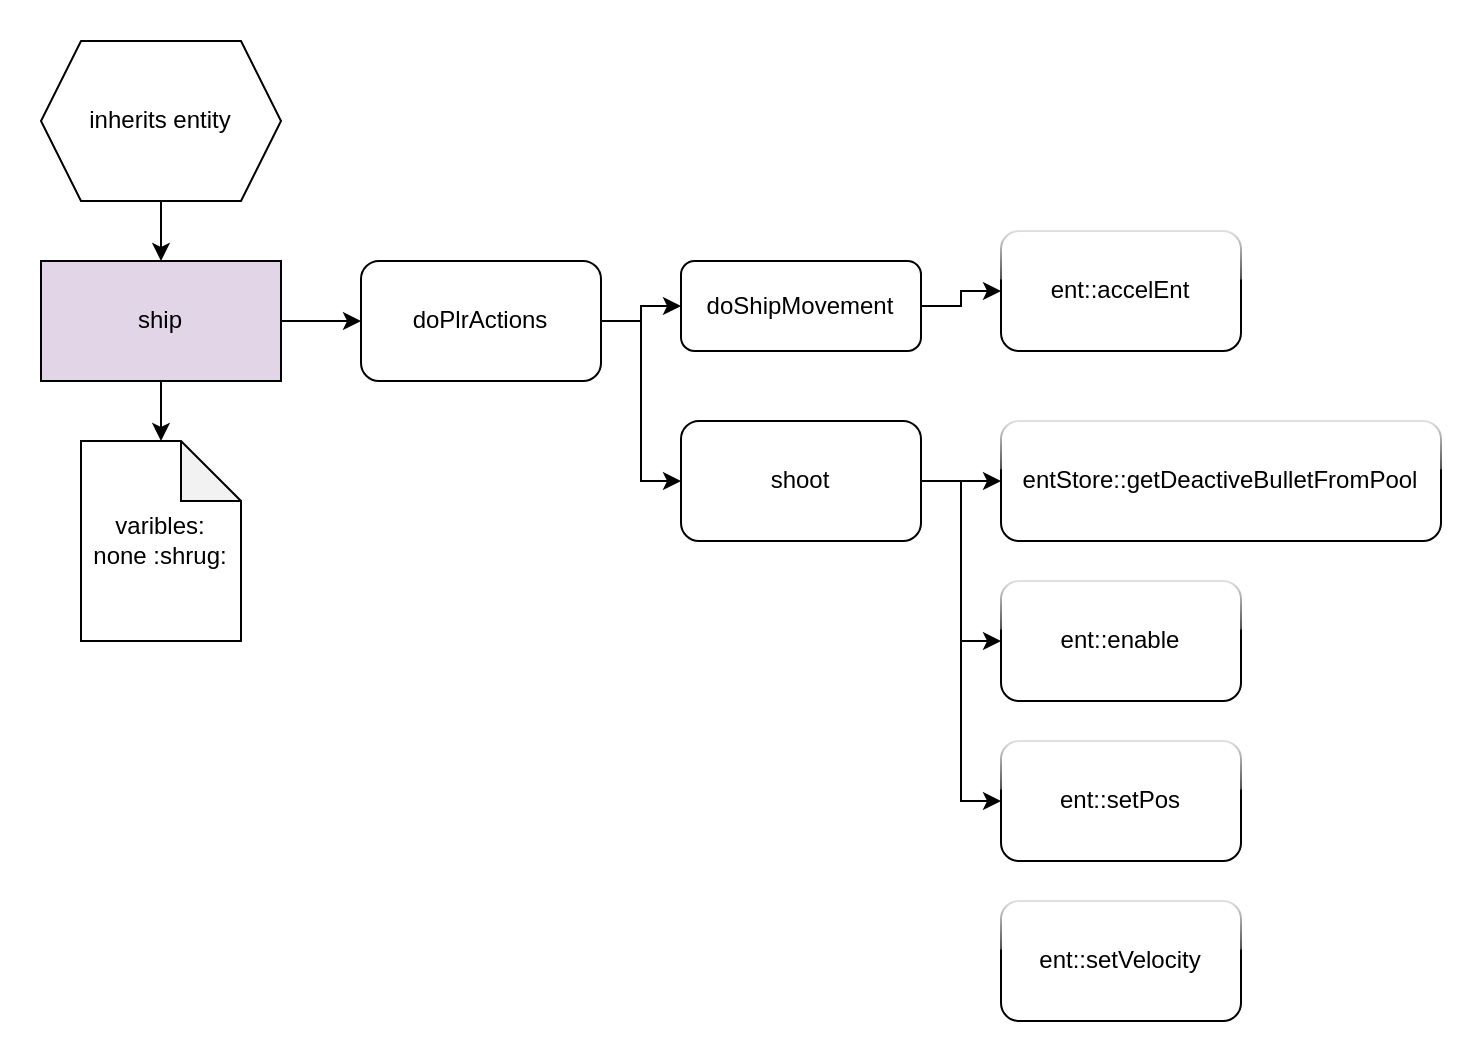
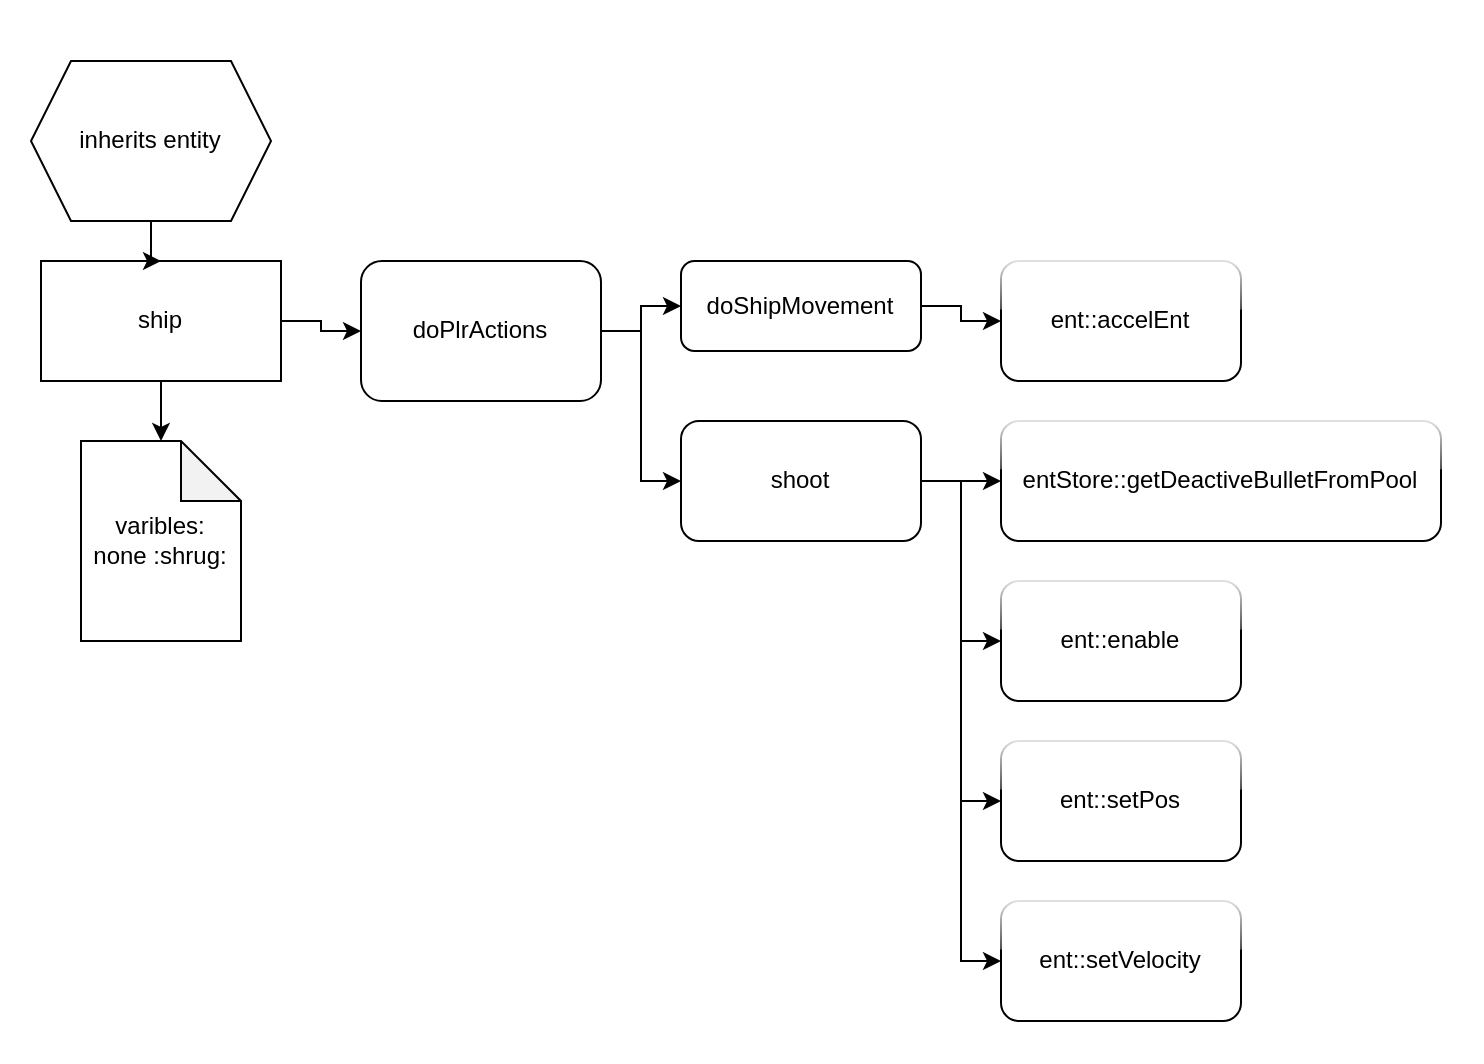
- <mxCell id="6" value="inherits&amp;nbsp;&lt;span class=&quot;module--definitions__pronunciation js-definitions-pronunciation&quot;&gt;&lt;/span&gt;entity" style="shape=hexagon;perimeter=hexagonPerimeter2;whiteSpace=wrap;html=1;fixedSize=1;" vertex="1" parent="1"><mxGeometry x="20" y="20" width="120" height="80" as="geometry" /></mxCell>
+ <mxCell id="6" value="inherits&amp;nbsp;&lt;span class=&quot;module--definitions__pronunciation js-definitions-pronunciation&quot;&gt;&lt;/span&gt;entity" style="shape=hexagon;perimeter=hexagonPerimeter2;whiteSpace=wrap;html=1;fixedSize=1;" vertex="1" parent="1"><mxGeometry x="15" y="30" width="120" height="80" as="geometry" /></mxCell>
- <mxCell id="12" value="ent::accelEnt" style="whiteSpace=wrap;html=1;rounded=1;glass=1;" vertex="1" parent="1"><mxGeometry x="500" y="115" width="120" height="60" as="geometry" /></mxCell>
+ <mxCell id="12" value="ent::accelEnt" style="whiteSpace=wrap;html=1;rounded=1;glass=1;" vertex="1" parent="1"><mxGeometry x="500" y="130" width="120" height="60" as="geometry" /></mxCell>
- <mxCell id="4" value="ship" style="rounded=0;whiteSpace=wrap;html=1;fillColor=#e1d5e7;" vertex="1" parent="1"><mxGeometry x="20" y="130" width="120" height="60" as="geometry" /></mxCell>
+ <mxCell id="4" value="ship" style="rounded=0;whiteSpace=wrap;html=1;" vertex="1" parent="1"><mxGeometry x="20" y="130" width="120" height="60" as="geometry" /></mxCell>
- <mxCell id="9" value="doPlrActions" style="rounded=1;whiteSpace=wrap;html=1;glass=0;" vertex="1" parent="1"><mxGeometry x="180" y="130" width="120" height="60" as="geometry" /></mxCell>
+ <mxCell id="9" value="doPlrActions" style="rounded=1;whiteSpace=wrap;html=1;glass=0;" vertex="1" parent="1"><mxGeometry x="180" y="130" width="120" height="70" as="geometry" /></mxCell>
+ <mxCell id="16" style="edgeStyle=orthogonalEdgeStyle;rounded=0;orthogonalLoop=1;jettySize=auto;html=1;entryX=0;entryY=0.5;entryDx=0;entryDy=0;" edge="1" parent="1" source="17" target="21"><mxGeometry relative="1" as="geometry" /></mxCell>
